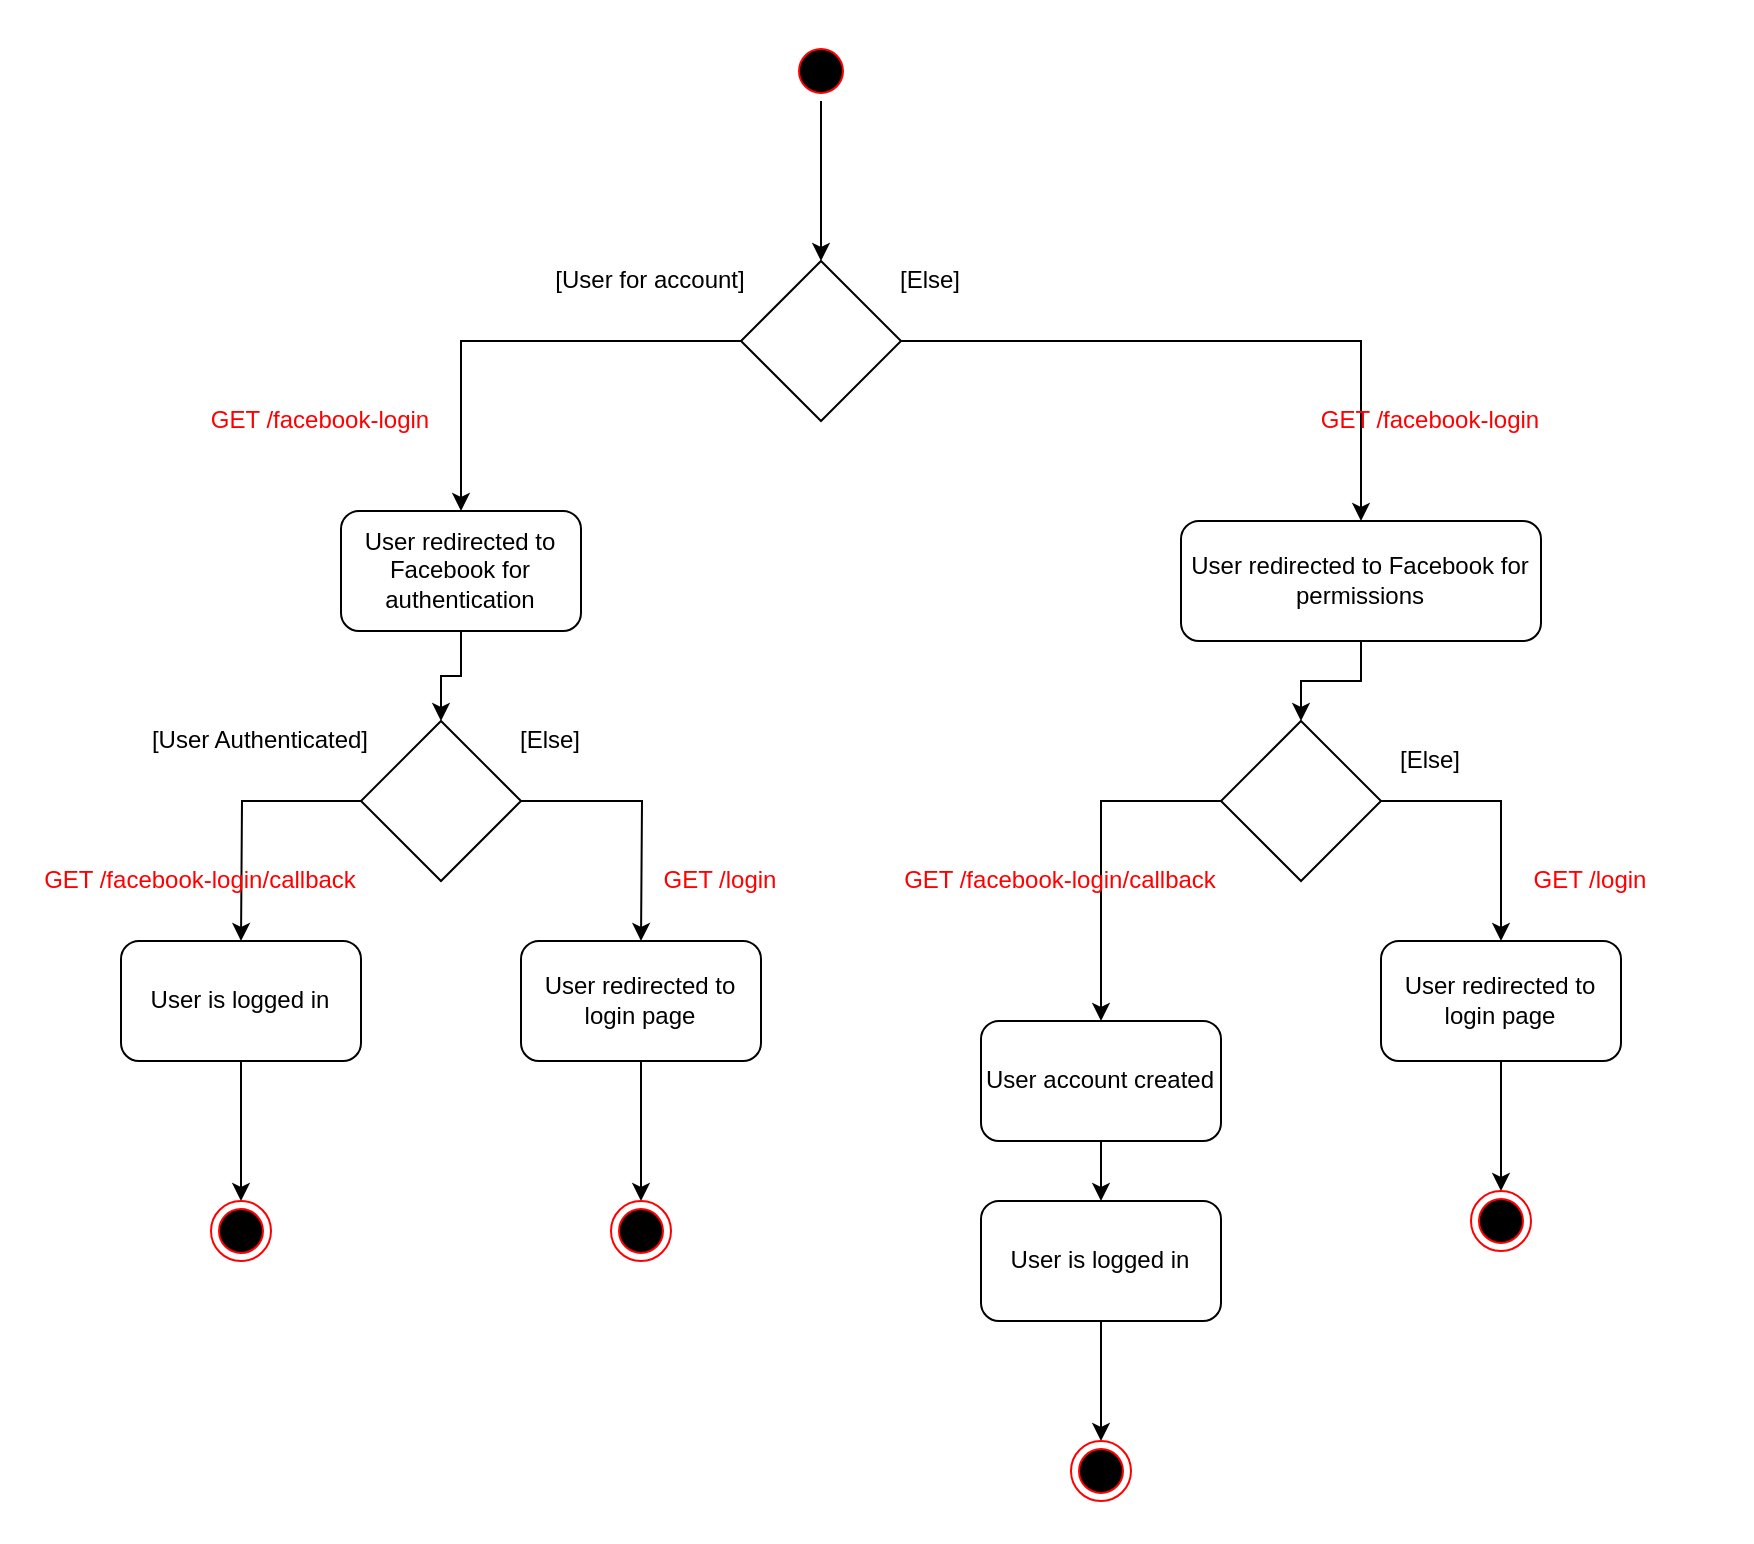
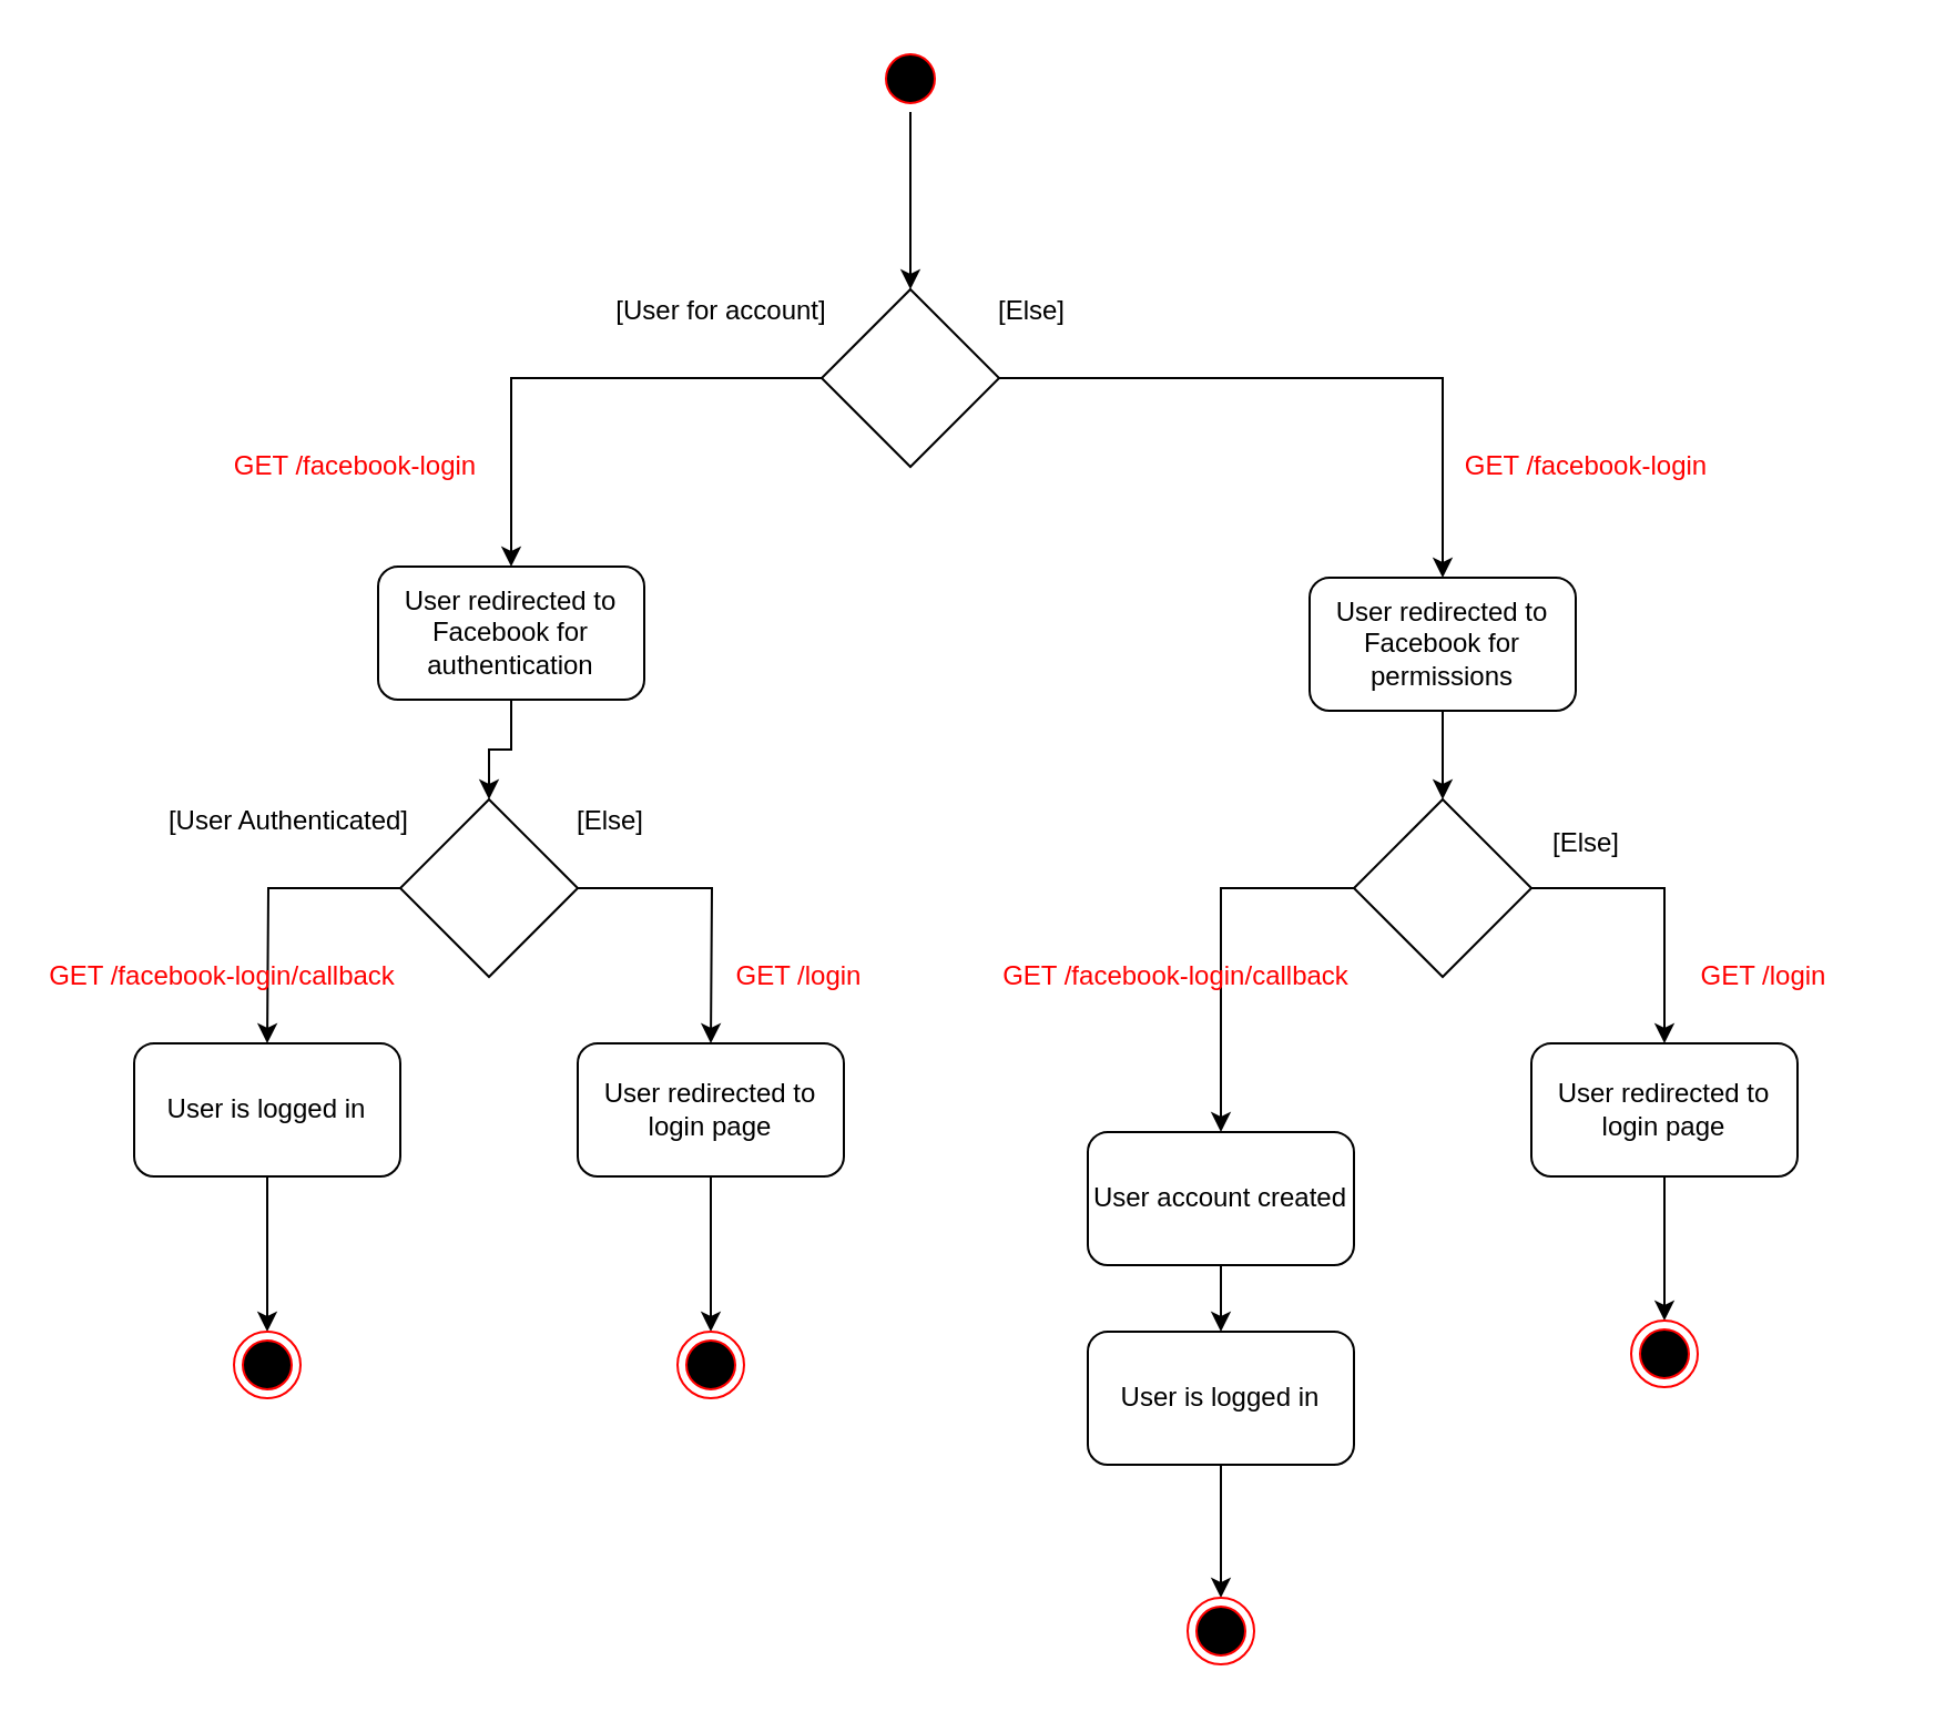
- <mxCell id="11" value="User redirected to Facebook for permissions" style="rounded=1;whiteSpace=wrap;html=1;" vertex="1" parent="1"><mxGeometry x="590" y="260" width="180" height="60" as="geometry" /></mxCell>
+ <mxCell id="11" value="User redirected to Facebook for permissions" style="rounded=1;whiteSpace=wrap;html=1;" vertex="1" parent="1"><mxGeometry x="590" y="260" width="120" height="60" as="geometry" /></mxCell>
